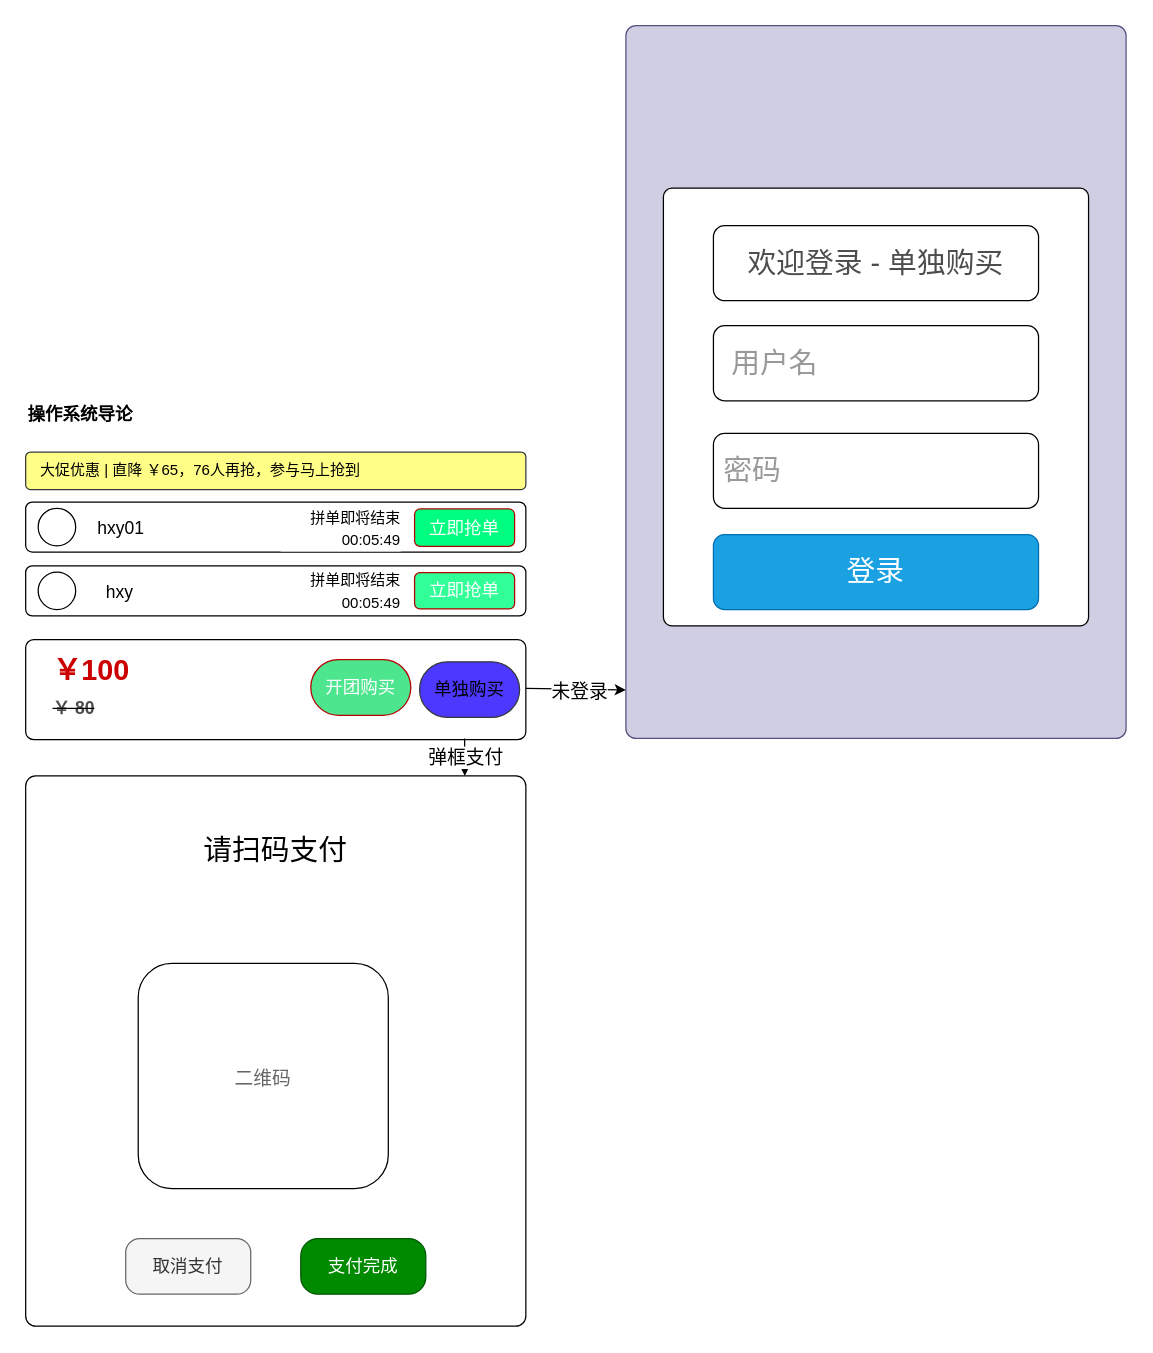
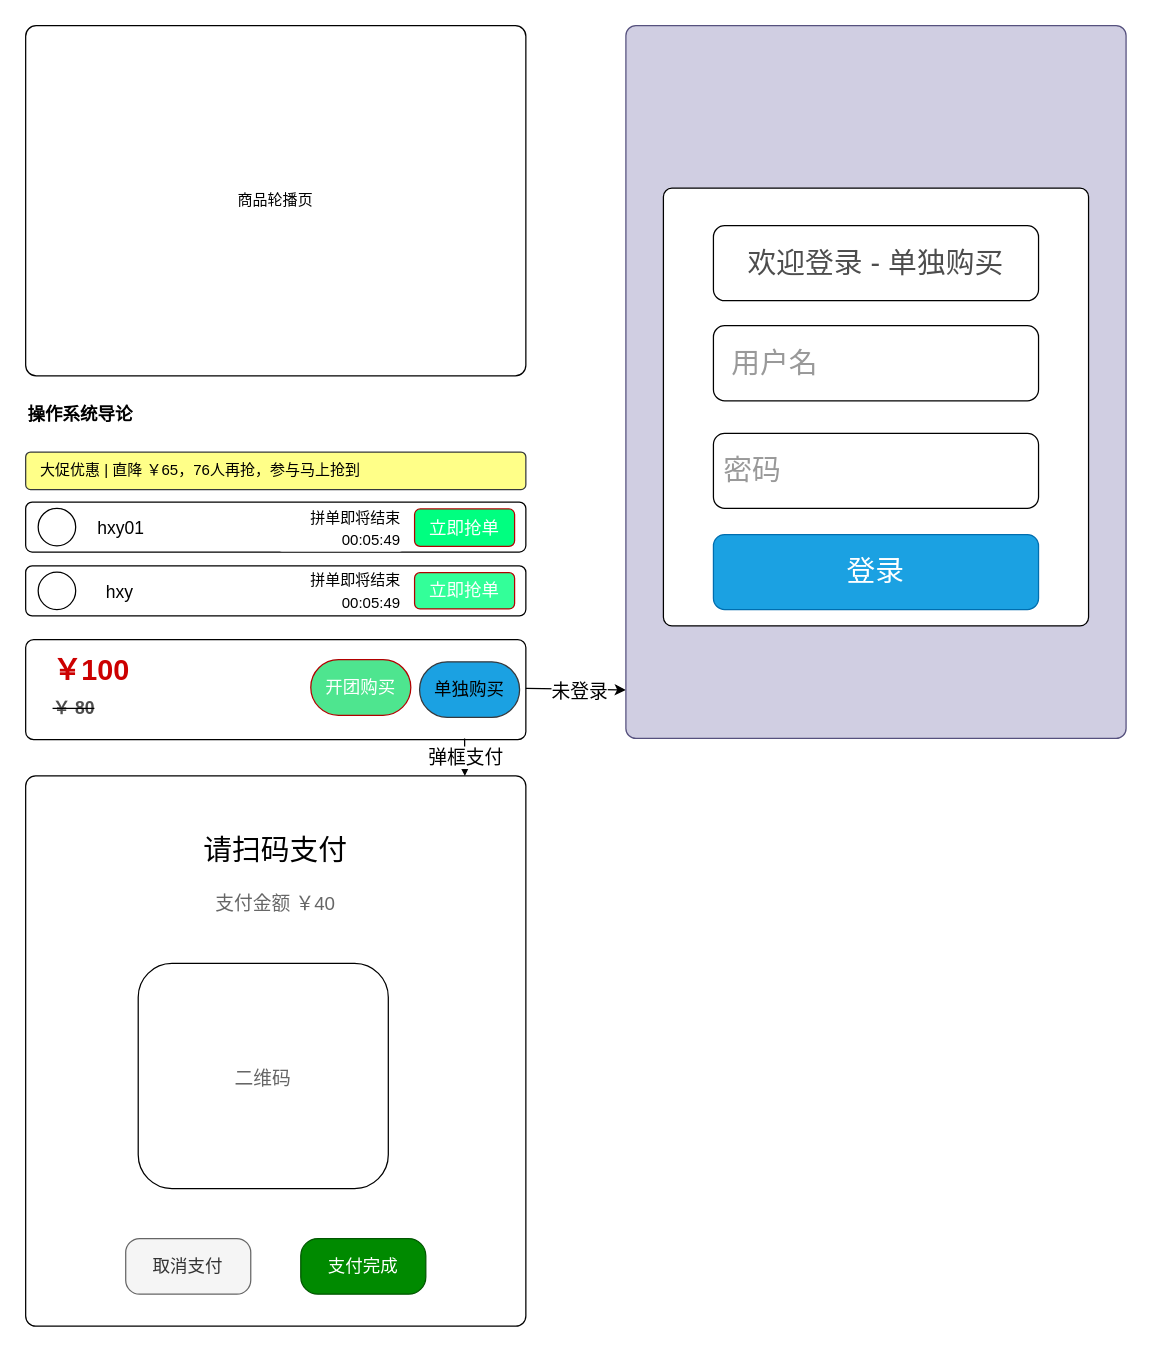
+ <mxCell id="2" value="商品轮播页" style="rounded=1;whiteSpace=wrap;html=1;arcSize=3;" parent="1" vertex="1"><mxGeometry x="20" y="20" width="400" height="280" as="geometry" /></mxCell>
- <mxCell id="18" value="单独购买" style="rounded=1;whiteSpace=wrap;html=1;fontSize=14;fillColor=#4C38FF;strokeColor=#36393d;arcSize=50;" parent="1" vertex="1"><mxGeometry x="335" y="528.75" width="80" height="44.5" as="geometry" /></mxCell>
+ <mxCell id="18" value="单独购买" style="rounded=1;whiteSpace=wrap;html=1;fontSize=14;fillColor=#1ba1e2;strokeColor=#36393d;arcSize=50;" parent="1" vertex="1"><mxGeometry x="335" y="528.75" width="80" height="44.5" as="geometry" /></mxCell>
+ <mxCell id="34" value="&lt;font color=&quot;#666666&quot; style=&quot;font-size: 15px;&quot;&gt;支付金额 ￥40&lt;/font&gt;" style="rounded=1;whiteSpace=wrap;html=1;fontSize=23;fontColor=#FFFFFF;fillColor=none;strokeColor=none;" parent="1" vertex="1"><mxGeometry x="60" y="700" width="320" height="40" as="geometry" /></mxCell>
